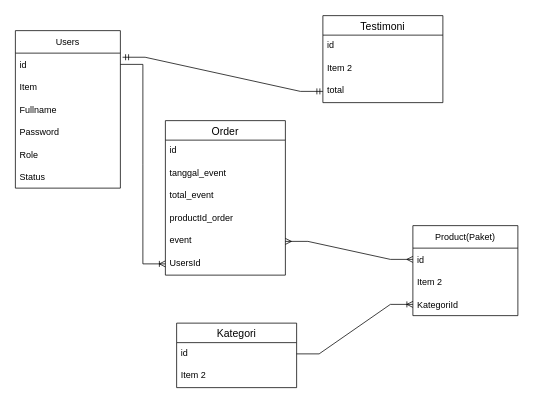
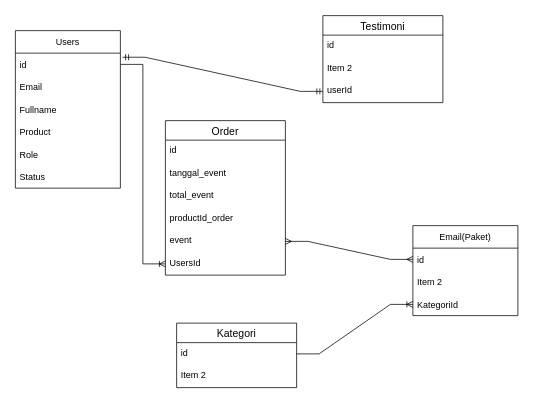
- <mxCell id="4" value="Item" style="text;strokeColor=none;fillColor=none;align=left;verticalAlign=middle;spacingLeft=4;spacingRight=4;overflow=hidden;points=[[0,0.5],[1,0.5]];portConstraint=eastwest;rotatable=0;" parent="2" vertex="1"><mxGeometry y="60" width="140" height="30" as="geometry" /></mxCell>
+ <mxCell id="4" value="Email" style="text;strokeColor=none;fillColor=none;align=left;verticalAlign=middle;spacingLeft=4;spacingRight=4;overflow=hidden;points=[[0,0.5],[1,0.5]];portConstraint=eastwest;rotatable=0;" parent="2" vertex="1"><mxGeometry y="60" width="140" height="30" as="geometry" /></mxCell>
- <mxCell id="29" value="total" style="text;strokeColor=none;fillColor=none;spacingLeft=4;spacingRight=4;overflow=hidden;rotatable=0;points=[[0,0.5],[1,0.5]];portConstraint=eastwest;fontSize=12;" vertex="1" parent="26"><mxGeometry y="86" width="160" height="30" as="geometry" /></mxCell>
+ <mxCell id="29" value="userId" style="text;strokeColor=none;fillColor=none;spacingLeft=4;spacingRight=4;overflow=hidden;rotatable=0;points=[[0,0.5],[1,0.5]];portConstraint=eastwest;fontSize=12;" vertex="1" parent="26"><mxGeometry y="86" width="160" height="30" as="geometry" /></mxCell>
- <mxCell id="6" value="Password" style="text;strokeColor=none;fillColor=none;align=left;verticalAlign=middle;spacingLeft=4;spacingRight=4;overflow=hidden;points=[[0,0.5],[1,0.5]];portConstraint=eastwest;rotatable=0;" parent="2" vertex="1"><mxGeometry y="120" width="140" height="30" as="geometry" /></mxCell>
+ <mxCell id="6" value="Product" style="text;strokeColor=none;fillColor=none;align=left;verticalAlign=middle;spacingLeft=4;spacingRight=4;overflow=hidden;points=[[0,0.5],[1,0.5]];portConstraint=eastwest;rotatable=0;" parent="2" vertex="1"><mxGeometry y="120" width="140" height="30" as="geometry" /></mxCell>
- <mxCell id="9" value="Product(Paket)" style="swimlane;fontStyle=0;childLayout=stackLayout;horizontal=1;startSize=30;horizontalStack=0;resizeParent=1;resizeParentMax=0;resizeLast=0;collapsible=1;marginBottom=0;" vertex="1" parent="1"><mxGeometry x="550" y="300" width="140" height="120" as="geometry" /></mxCell>
+ <mxCell id="9" value="Email(Paket)" style="swimlane;fontStyle=0;childLayout=stackLayout;horizontal=1;startSize=30;horizontalStack=0;resizeParent=1;resizeParentMax=0;resizeLast=0;collapsible=1;marginBottom=0;" vertex="1" parent="1"><mxGeometry x="550" y="300" width="140" height="120" as="geometry" /></mxCell>
